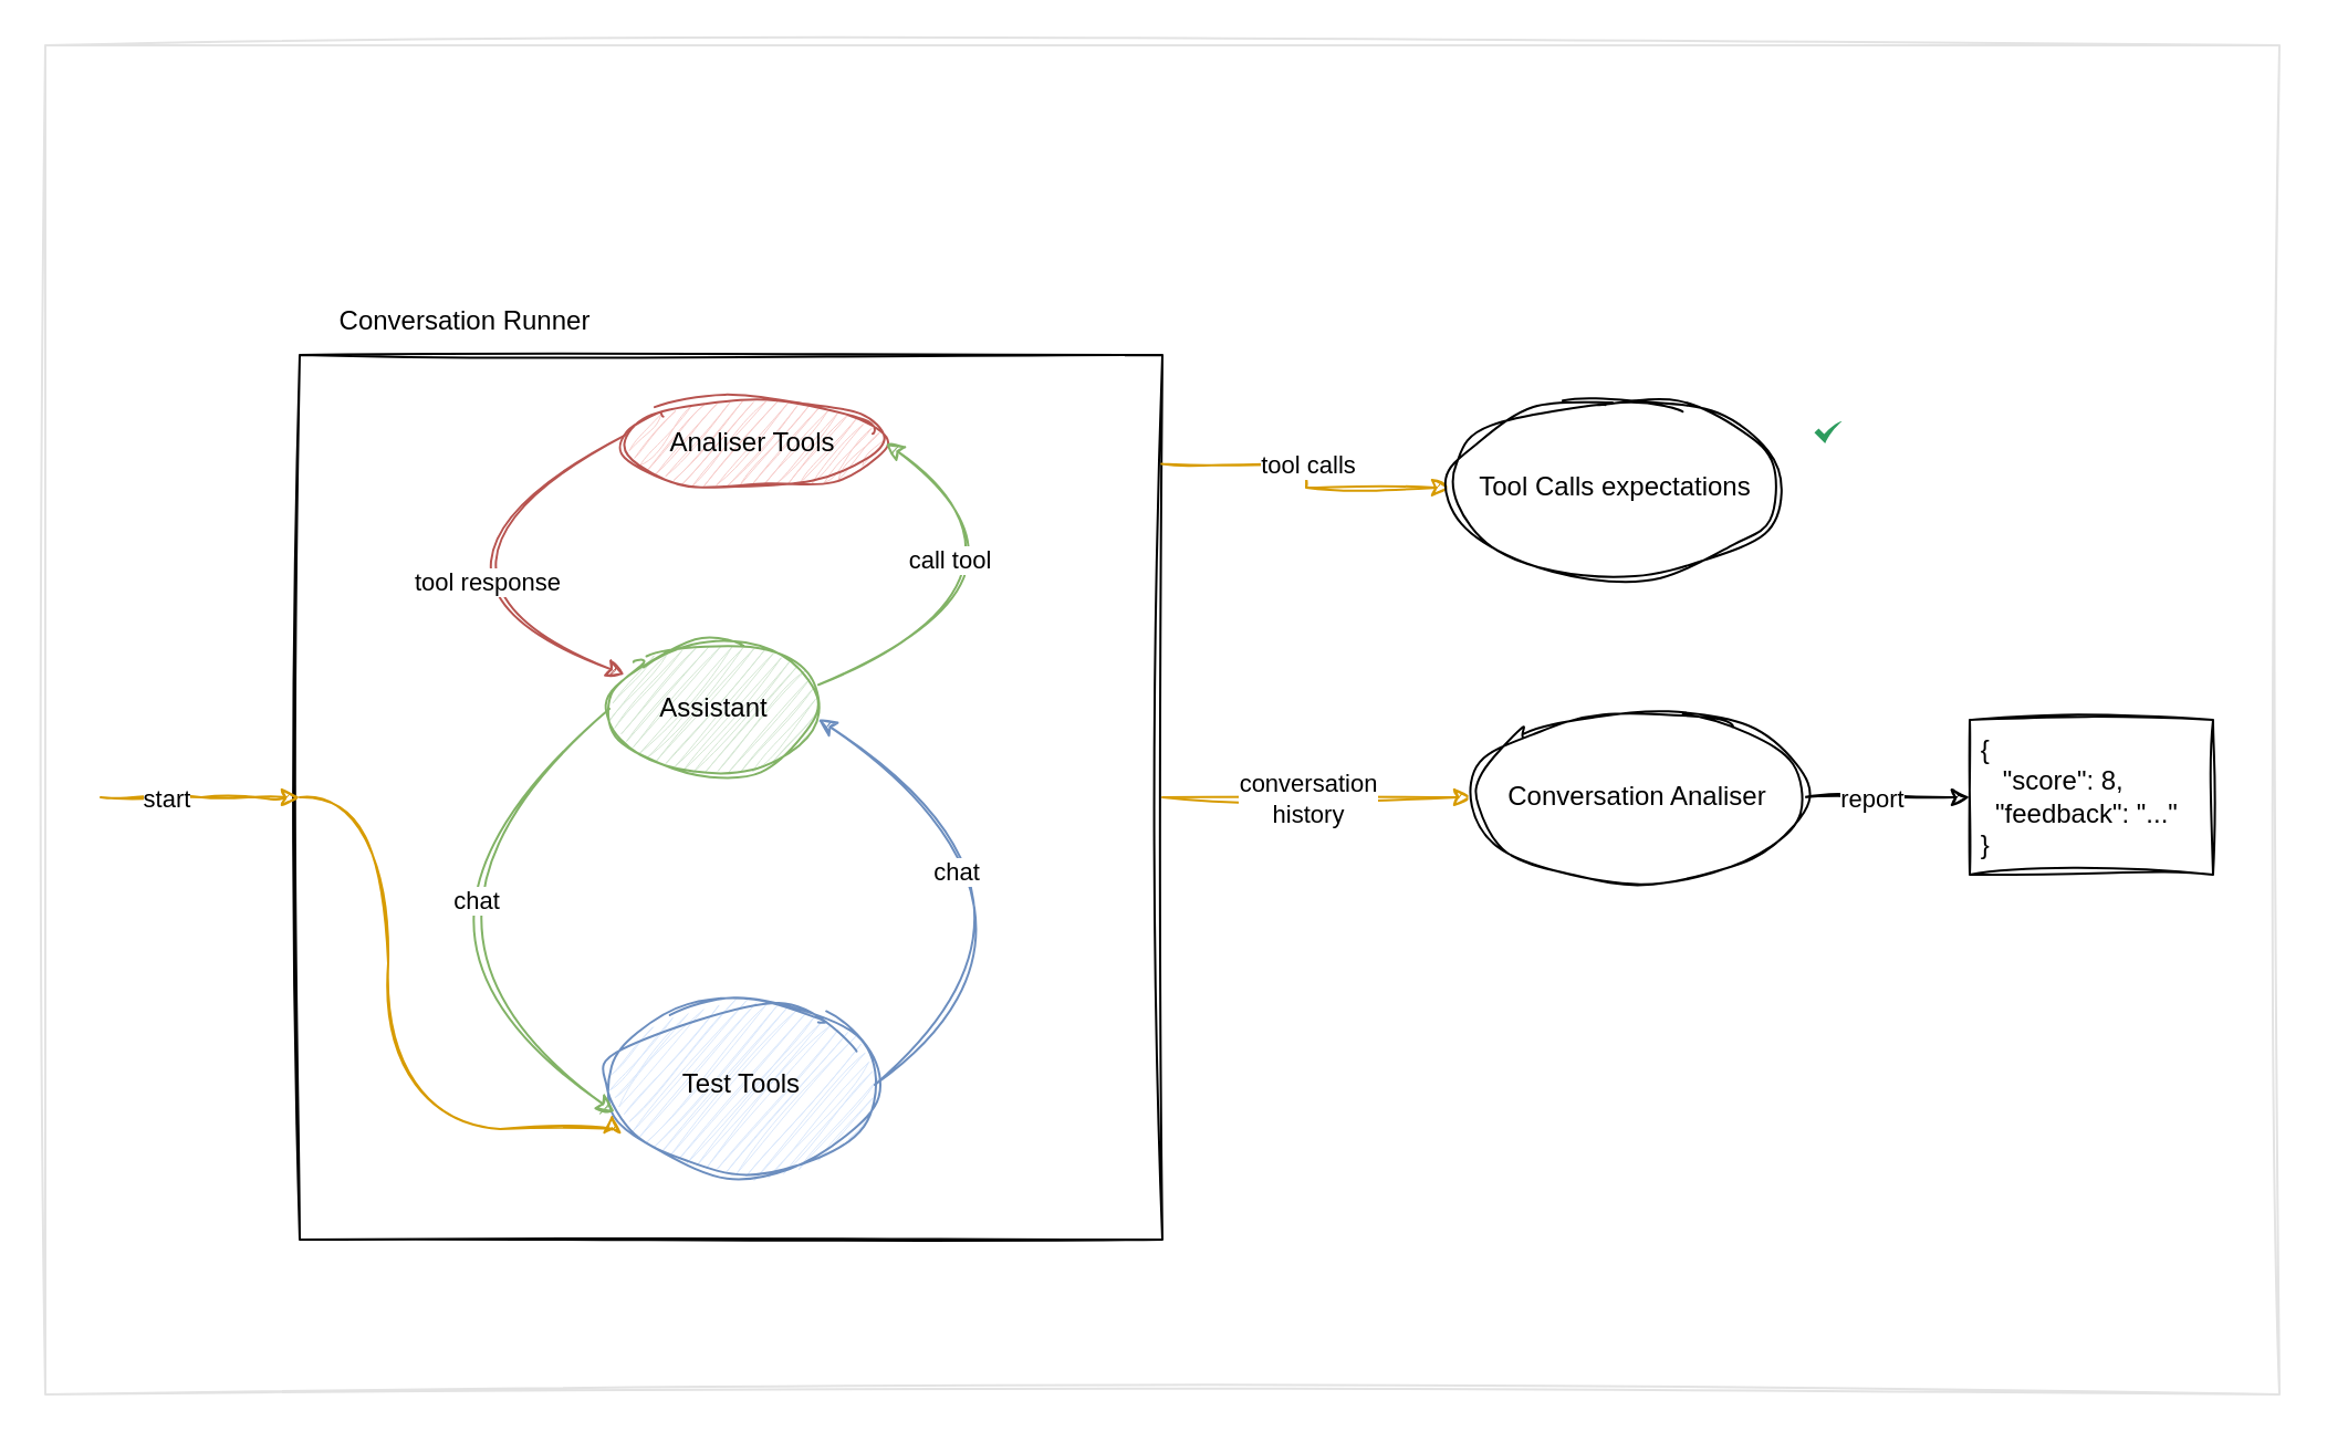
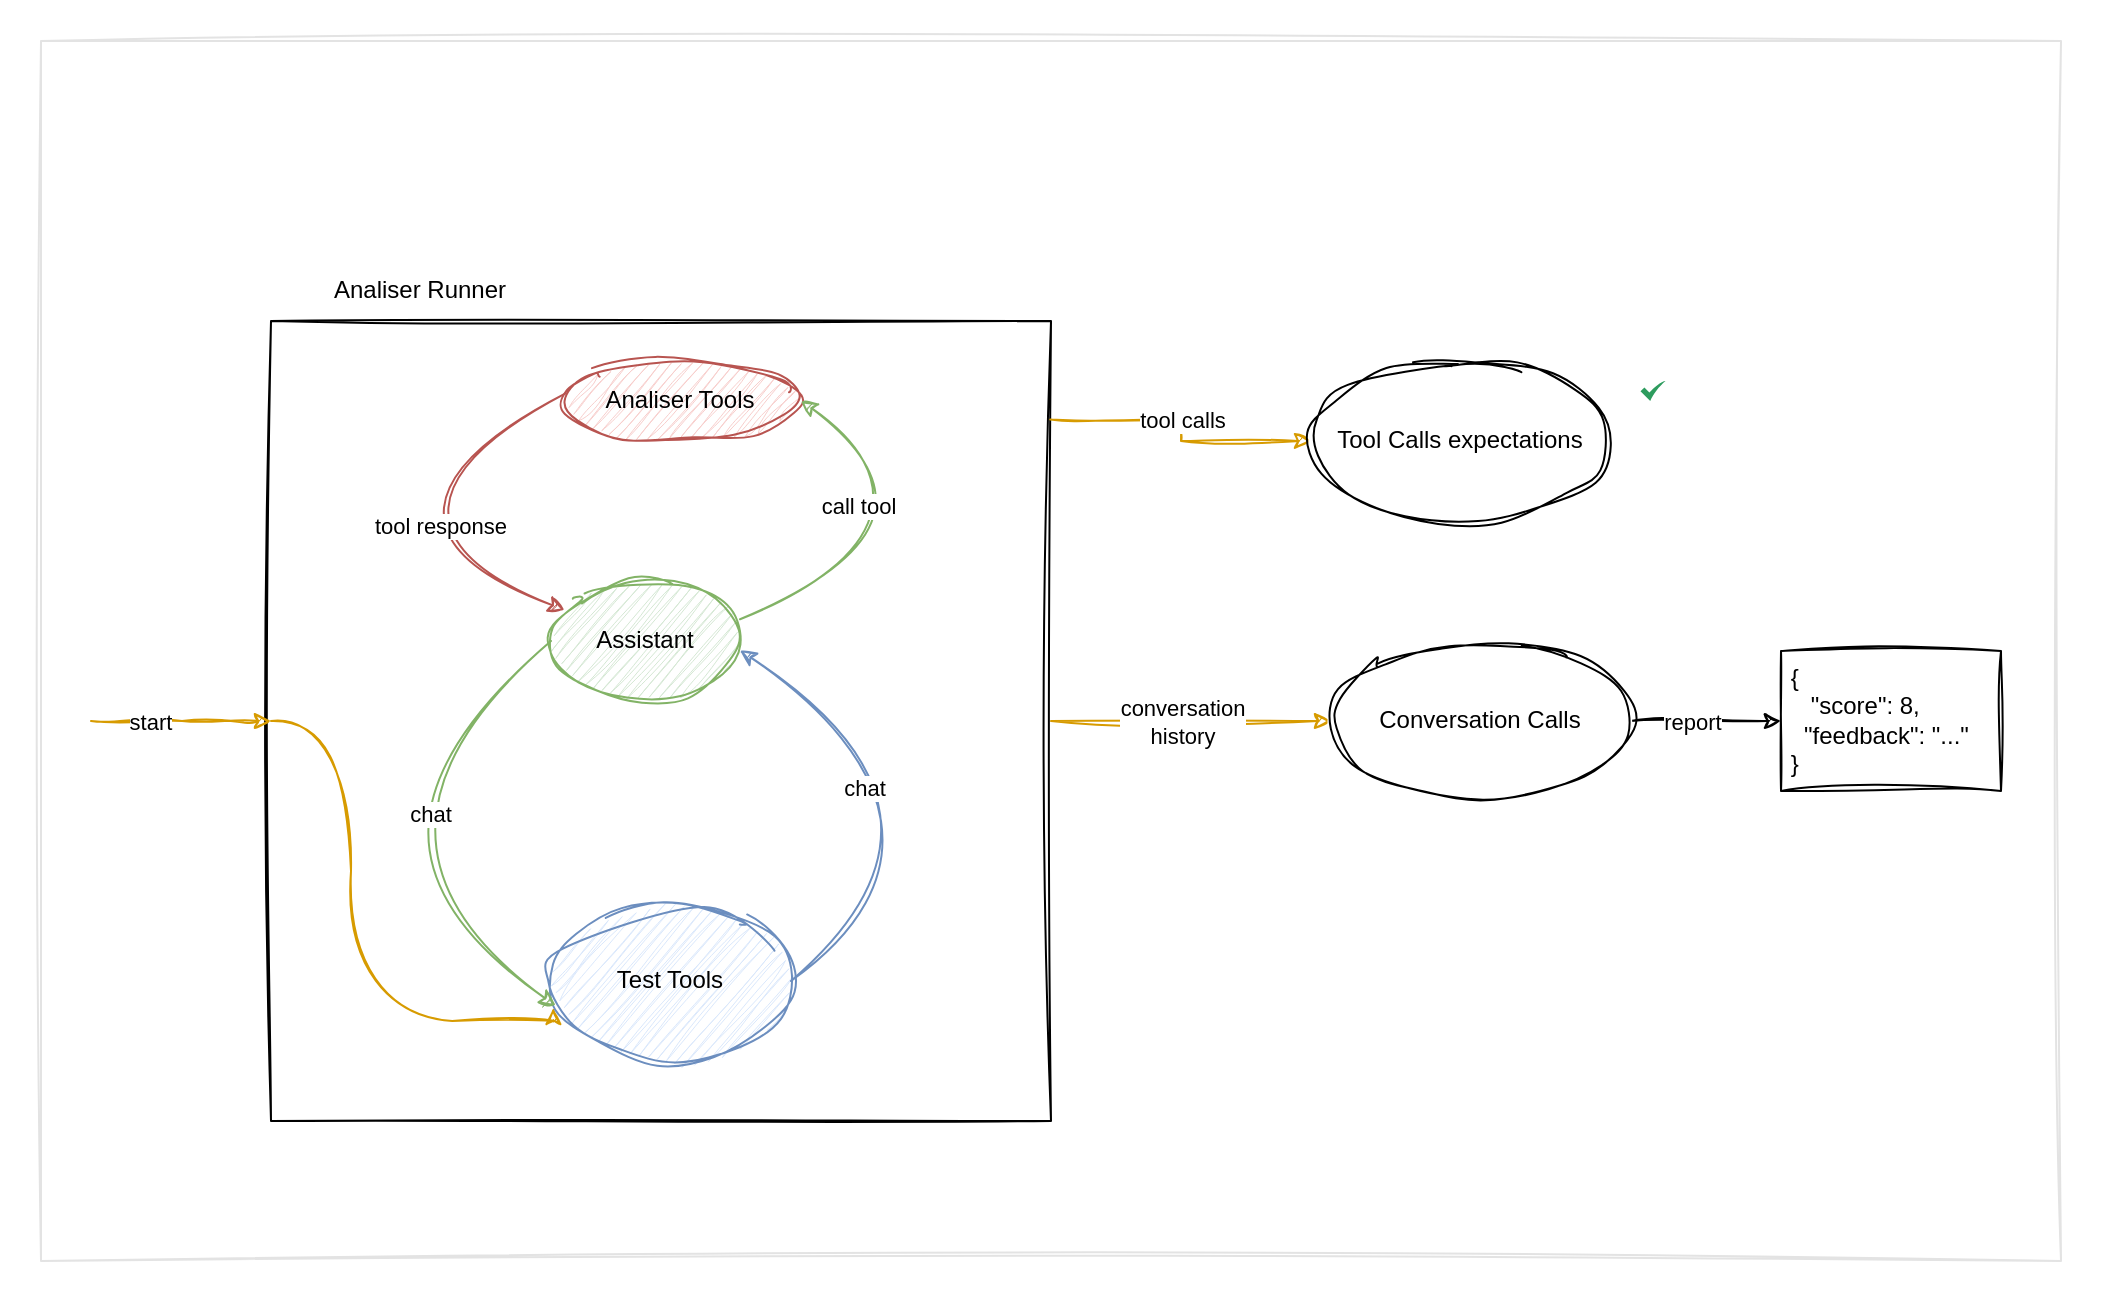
- <mxCell id="24" value="Conversation Runner" style="text;html=1;strokeColor=none;fillColor=none;align=center;verticalAlign=middle;whiteSpace=wrap;rounded=0;sketch=1;curveFitting=1;jiggle=2;" parent="1" vertex="1"><mxGeometry x="115" y="130" width="190" height="30" as="geometry" /></mxCell>
+ <mxCell id="24" value="Analiser Runner" style="text;html=1;strokeColor=none;fillColor=none;align=center;verticalAlign=middle;whiteSpace=wrap;rounded=0;sketch=1;curveFitting=1;jiggle=2;" parent="1" vertex="1"><mxGeometry x="115" y="130" width="190" height="30" as="geometry" /></mxCell>
- <mxCell id="22" value="Conversation Analiser" style="ellipse;whiteSpace=wrap;html=1;sketch=1;curveFitting=1;jiggle=2;" parent="1" vertex="1"><mxGeometry x="665" y="320" width="150" height="80" as="geometry" /></mxCell>
+ <mxCell id="22" value="Conversation Calls" style="ellipse;whiteSpace=wrap;html=1;sketch=1;curveFitting=1;jiggle=2;" parent="1" vertex="1"><mxGeometry x="665" y="320" width="150" height="80" as="geometry" /></mxCell>
